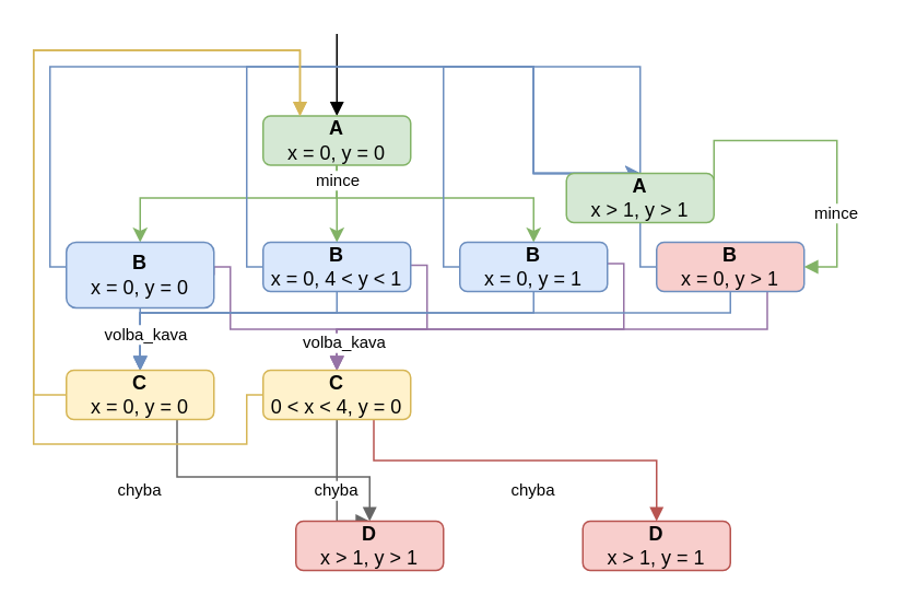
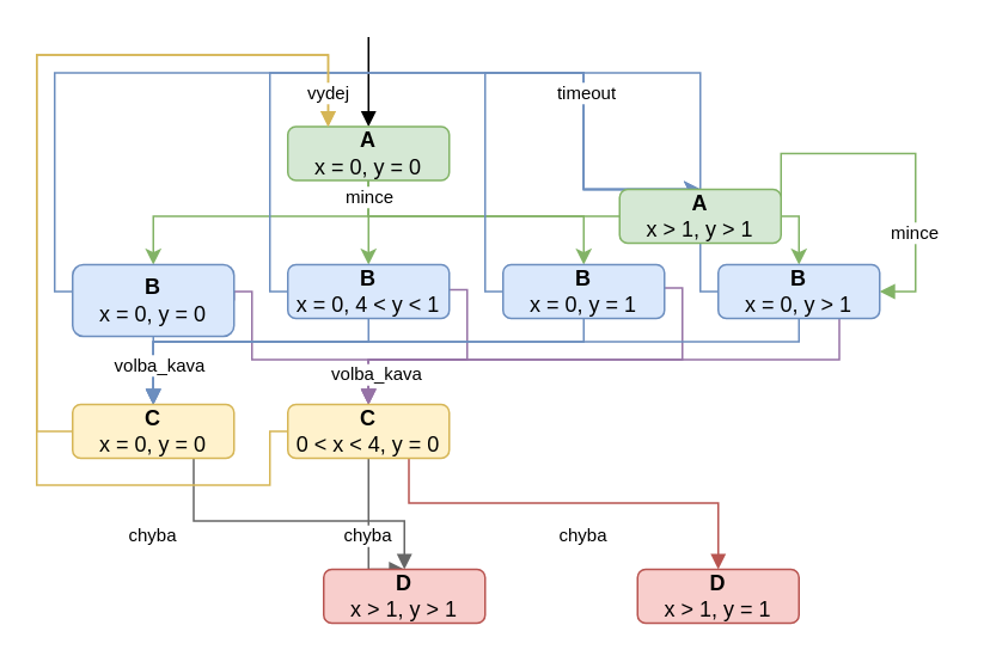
+ <mxCell id="38" value="vydej" style="text;html=1;strokeColor=none;fillColor=none;align=center;verticalAlign=middle;whiteSpace=wrap;rounded=0;labelBackgroundColor=#ffffff;fontSize=10;" vertex="1" parent="1"><mxGeometry x="163" y="41" width="40" height="20" as="geometry" /></mxCell>
+ <mxCell id="27" value="timeout" style="text;html=1;strokeColor=none;fillColor=none;align=center;verticalAlign=middle;whiteSpace=wrap;rounded=0;labelBackgroundColor=#ffffff;fontSize=10;" vertex="1" parent="1"><mxGeometry x="307" y="41" width="40" height="20" as="geometry" /></mxCell>
+ <mxCell id="5" style="edgeStyle=orthogonalEdgeStyle;rounded=0;orthogonalLoop=1;jettySize=auto;html=1;exitX=0.5;exitY=1;exitDx=0;exitDy=0;entryX=0.5;entryY=0;entryDx=0;entryDy=0;fillColor=#d5e8d4;strokeColor=#82b366;" edge="1" parent="1" source="7" target="23"><mxGeometry relative="1" as="geometry"><Array as="points"><mxPoint x="205" y="120" /><mxPoint x="445" y="120" /></Array></mxGeometry></mxCell>
- <mxCell id="23" value="&lt;b&gt;B&lt;/b&gt;&lt;br&gt;x = 0, y &amp;gt; 1" style="rounded=1;whiteSpace=wrap;html=1;fillColor=#f8cecc;strokeColor=#6c8ebf;" vertex="1" parent="1"><mxGeometry x="400" y="147" width="90" height="30" as="geometry" /></mxCell>
+ <mxCell id="23" value="&lt;b&gt;B&lt;/b&gt;&lt;br&gt;x = 0, y &amp;gt; 1" style="rounded=1;whiteSpace=wrap;html=1;fillColor=#dae8fc;strokeColor=#6c8ebf;" vertex="1" parent="1"><mxGeometry x="400" y="147" width="90" height="30" as="geometry" /></mxCell>
